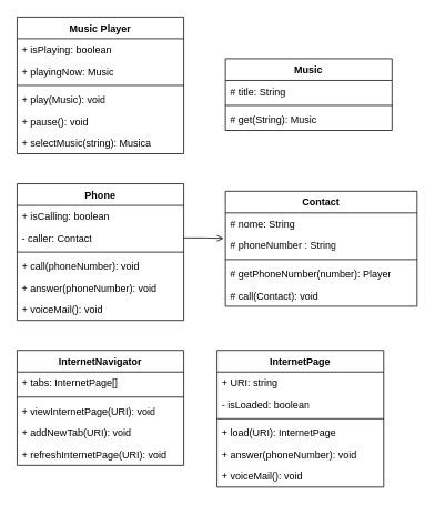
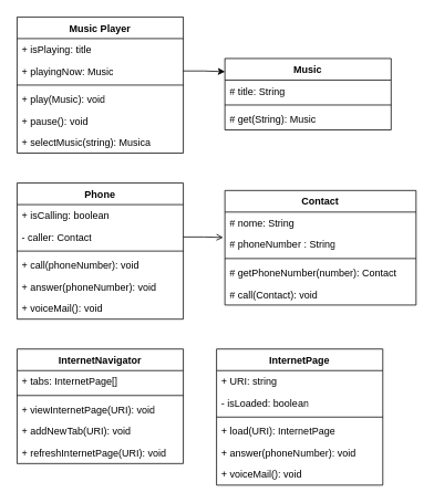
- <mxCell id="3" value="+ isPlaying: boolean" style="text;strokeColor=none;fillColor=none;align=left;verticalAlign=top;spacingLeft=4;spacingRight=4;overflow=hidden;rotatable=0;points=[[0,0.5],[1,0.5]];portConstraint=eastwest;whiteSpace=wrap;html=1;" vertex="1" parent="2"><mxGeometry y="26" width="200" height="26" as="geometry" /></mxCell>
+ <mxCell id="3" value="+ isPlaying: title" style="text;strokeColor=none;fillColor=none;align=left;verticalAlign=top;spacingLeft=4;spacingRight=4;overflow=hidden;rotatable=0;points=[[0,0.5],[1,0.5]];portConstraint=eastwest;whiteSpace=wrap;html=1;" vertex="1" parent="2"><mxGeometry y="26" width="200" height="26" as="geometry" /></mxCell>
+ <mxCell id="13" style="edgeStyle=orthogonalEdgeStyle;rounded=0;orthogonalLoop=1;jettySize=auto;html=1;entryX=0.001;entryY=0.185;entryDx=0;entryDy=0;entryPerimeter=0;" edge="1" parent="1" source="4" target="9"><mxGeometry relative="1" as="geometry" /></mxCell>
- <mxCell id="25" value="# getPhoneNumber(number): Player" style="text;strokeColor=none;fillColor=none;align=left;verticalAlign=top;spacingLeft=4;spacingRight=4;overflow=hidden;rotatable=0;points=[[0,0.5],[1,0.5]];portConstraint=eastwest;whiteSpace=wrap;html=1;" vertex="1" parent="21"><mxGeometry y="86" width="230" height="26" as="geometry" /></mxCell>
+ <mxCell id="25" value="# getPhoneNumber(number): Contact" style="text;strokeColor=none;fillColor=none;align=left;verticalAlign=top;spacingLeft=4;spacingRight=4;overflow=hidden;rotatable=0;points=[[0,0.5],[1,0.5]];portConstraint=eastwest;whiteSpace=wrap;html=1;" vertex="1" parent="21"><mxGeometry y="86" width="230" height="26" as="geometry" /></mxCell>
